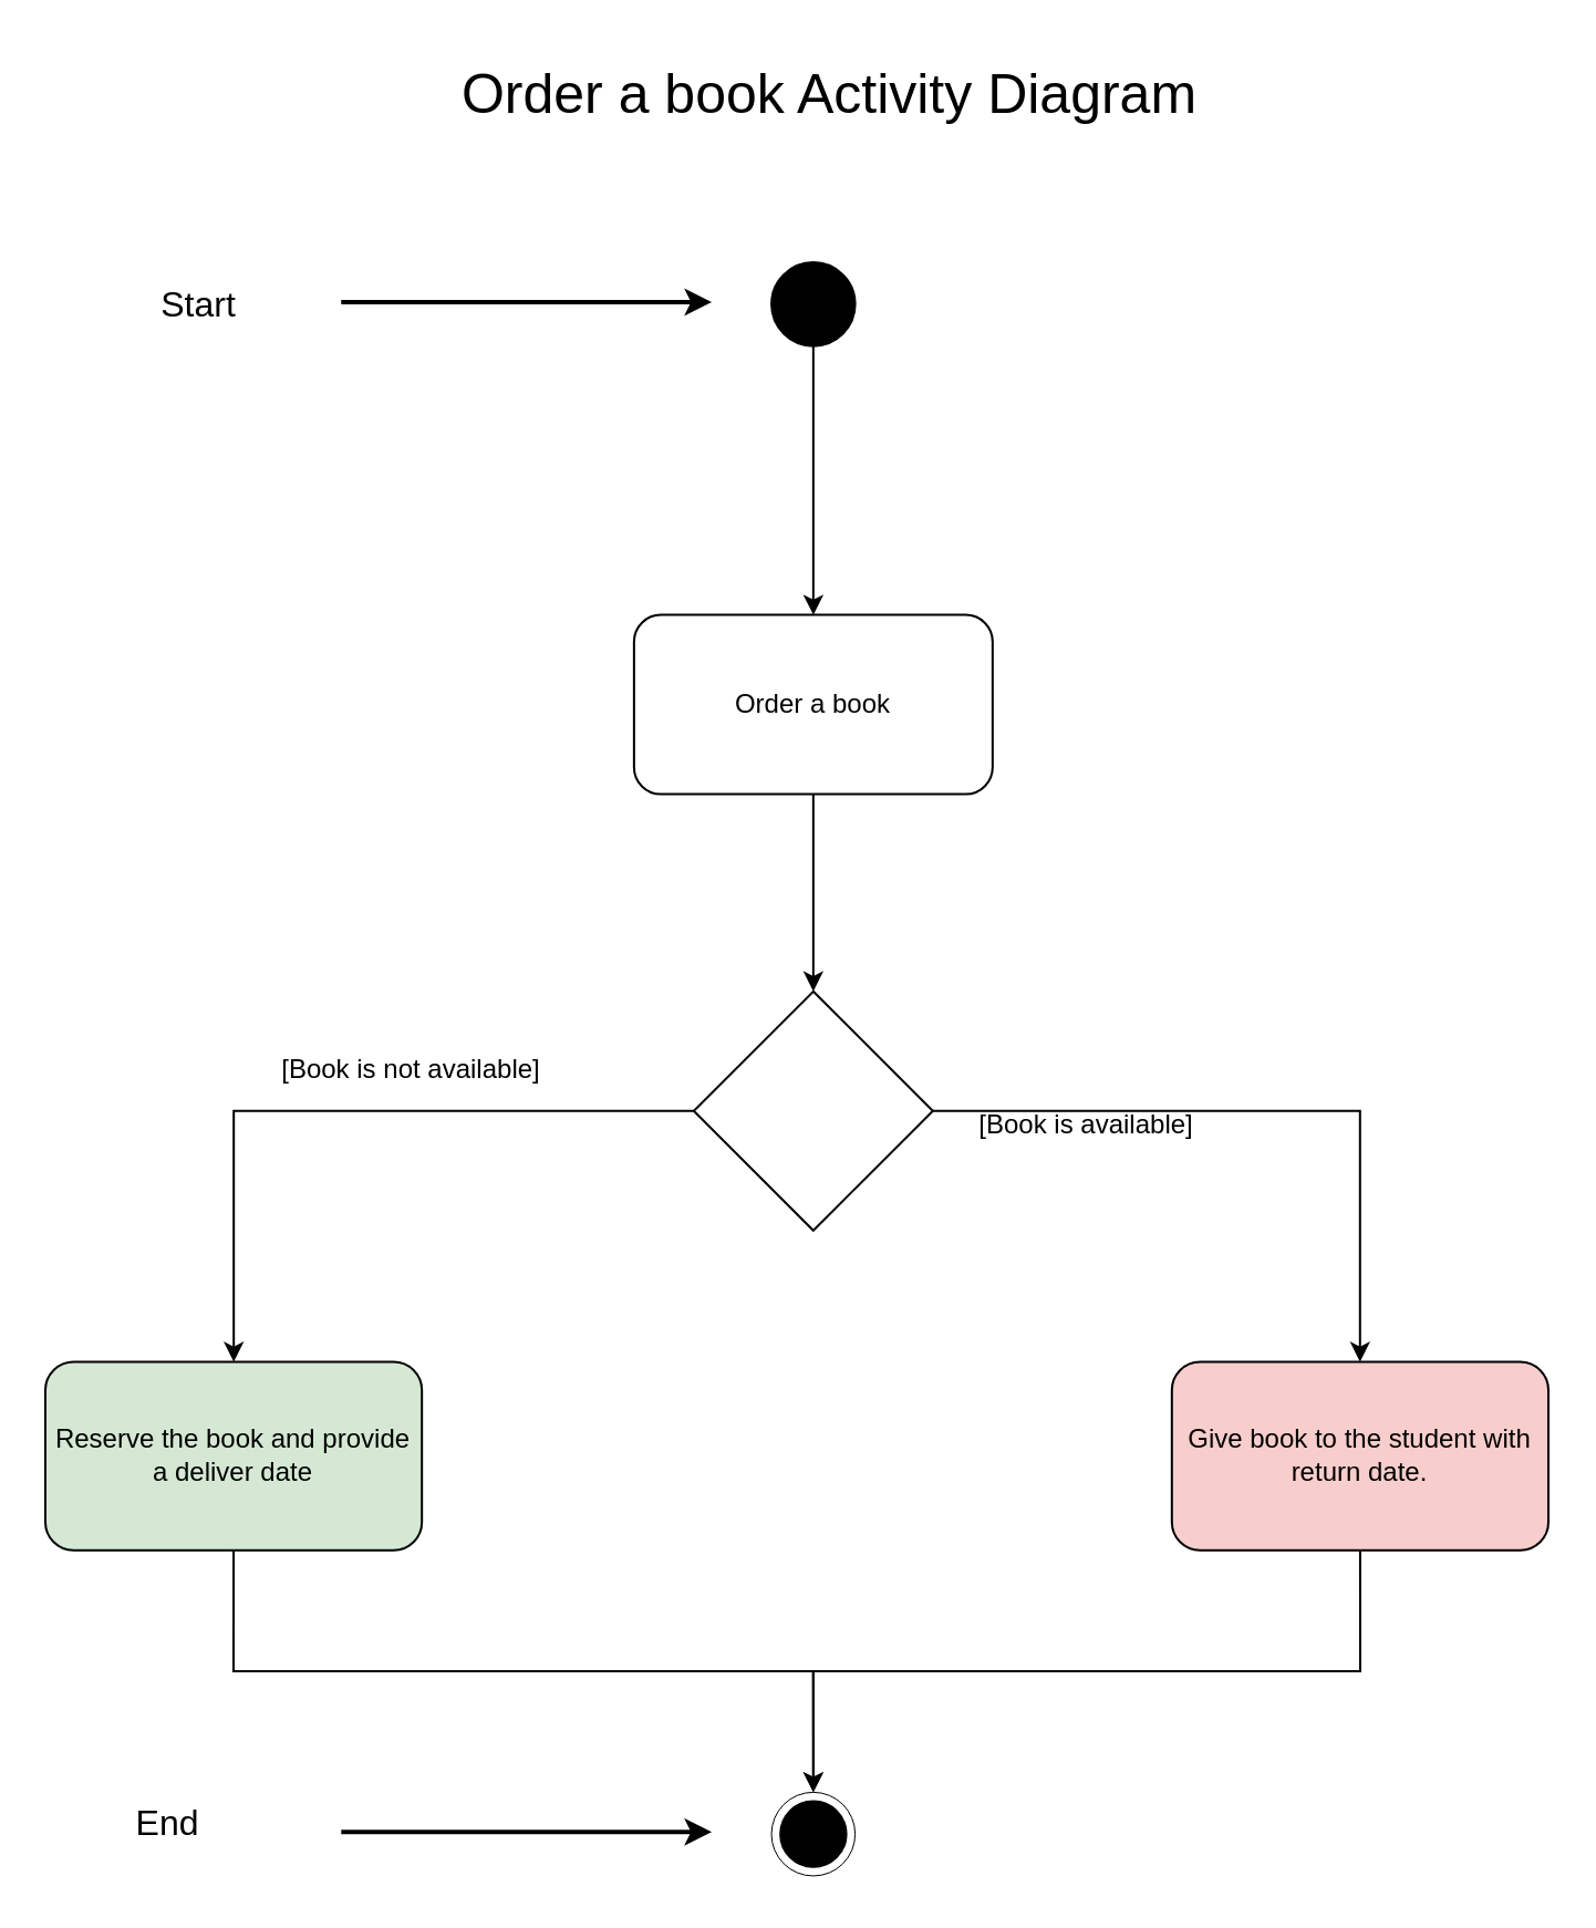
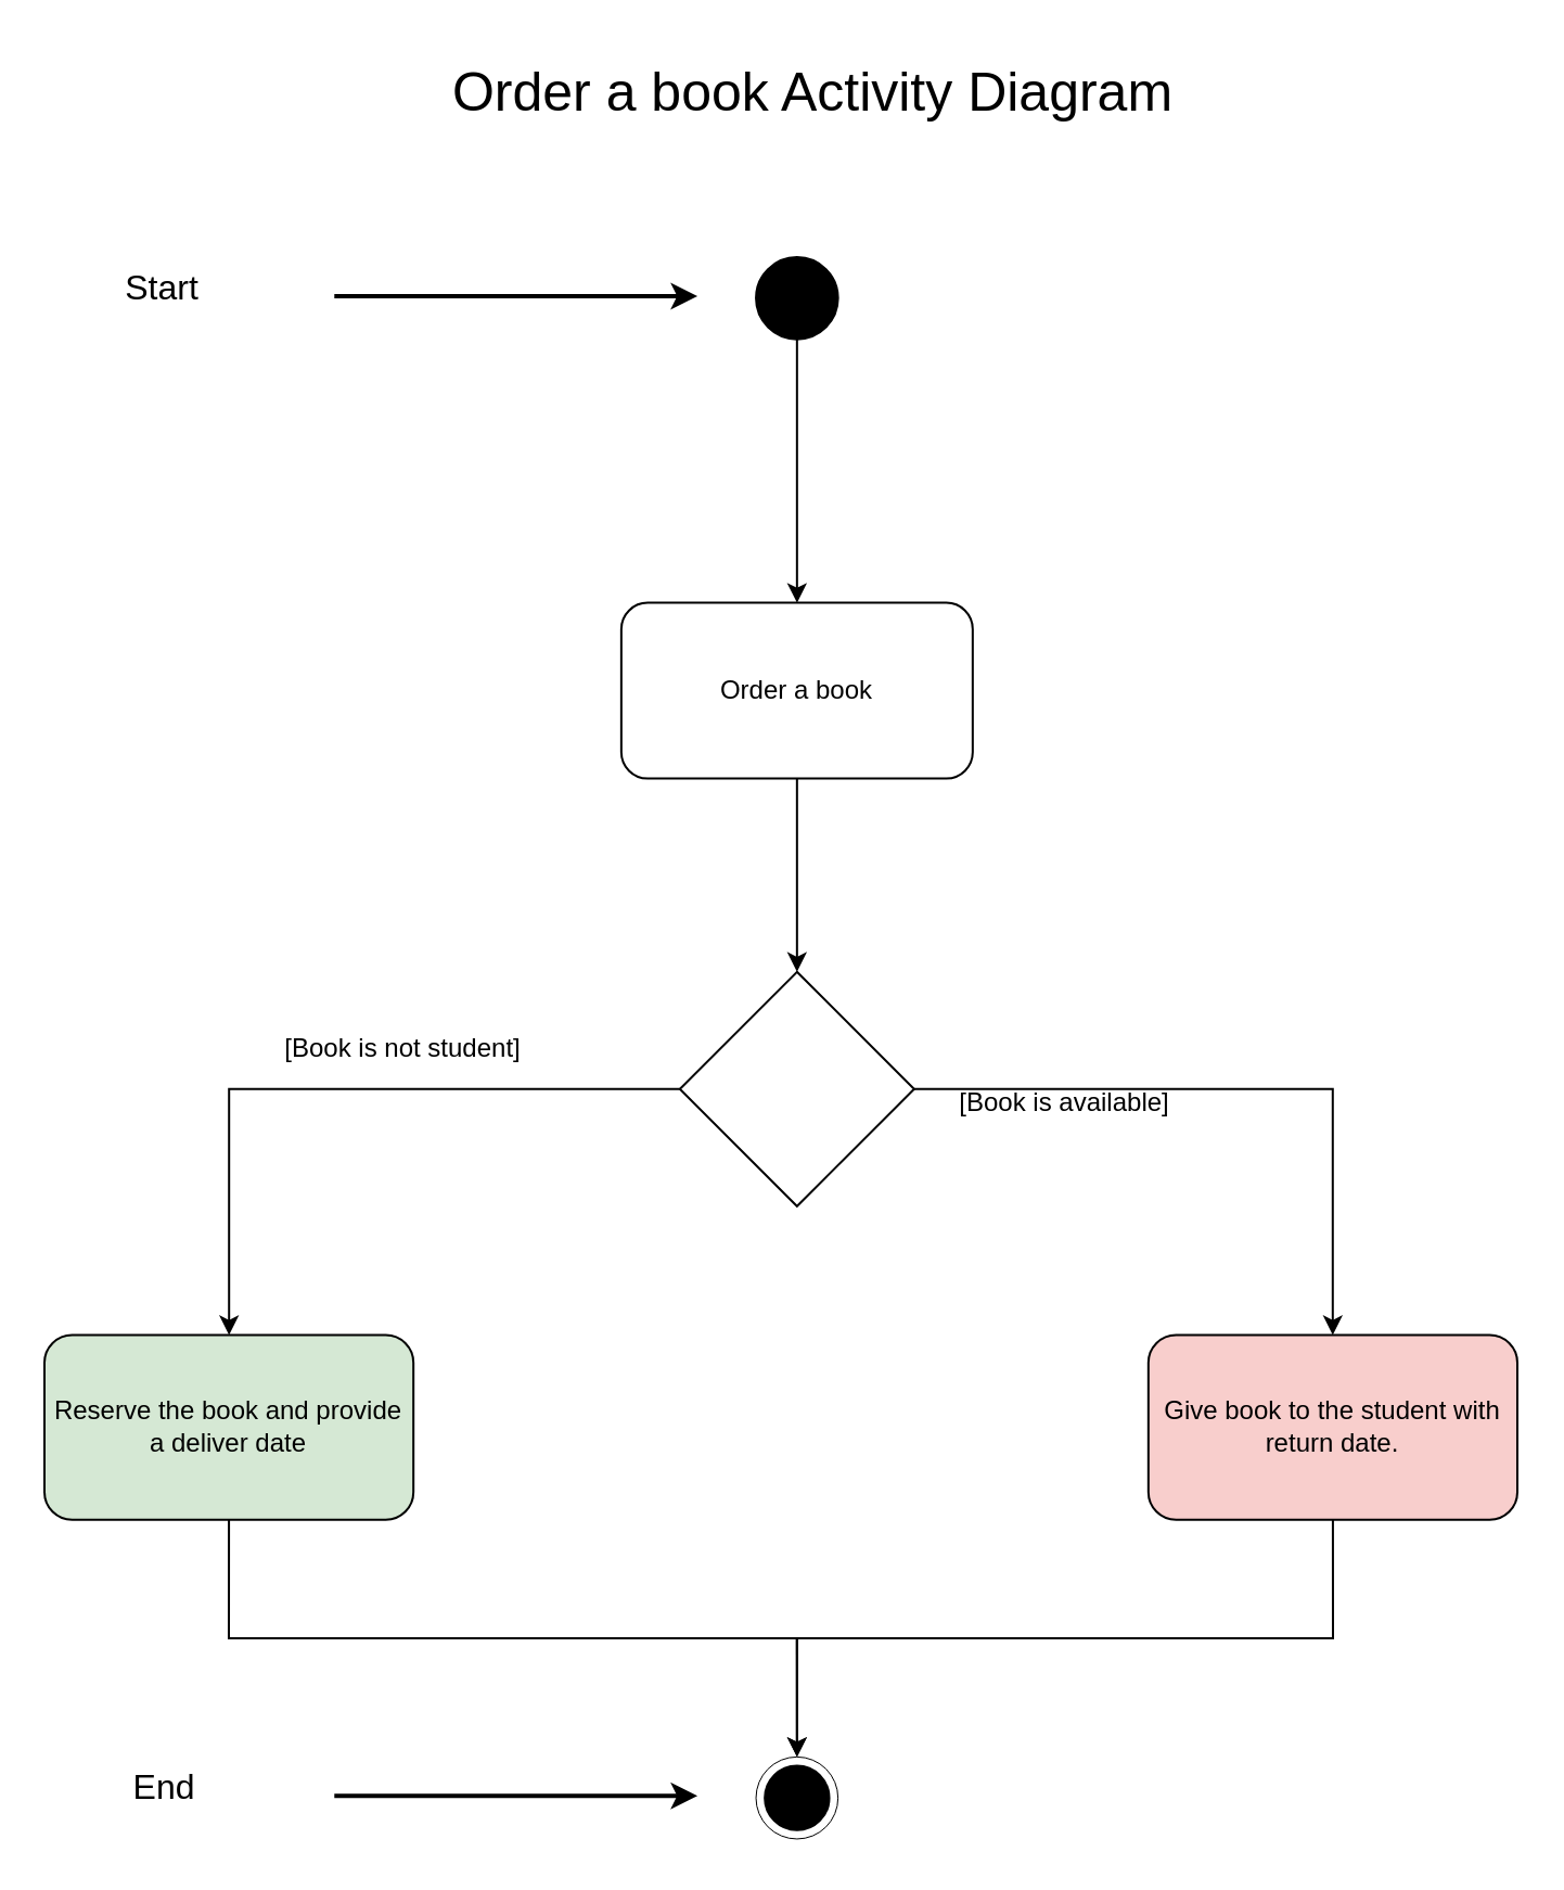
- <mxCell id="24" value="Start" style="text;html=1;align=center;verticalAlign=middle;resizable=0;points=[];autosize=1;strokeColor=none;fillColor=none;container=0;fontSize=16;" vertex="1" parent="22"><mxGeometry x="15" y="5" width="52" height="31" as="geometry" /></mxCell>
+ <mxCell id="24" value="Start" style="text;html=1;align=center;verticalAlign=middle;resizable=0;points=[];autosize=1;strokeColor=none;fillColor=none;container=0;fontSize=16;" vertex="1" parent="22"><mxGeometry width="52" height="31" as="geometry" /></mxCell>
- <mxCell id="12" value="[Book is not available]" style="text;html=1;align=center;verticalAlign=middle;resizable=0;points=[];autosize=1;strokeColor=none;fillColor=none;" vertex="1" parent="3"><mxGeometry x="97.193" y="354.351" width="135" height="26" as="geometry" /></mxCell>
+ <mxCell id="12" value="[Book is not student]" style="text;html=1;align=center;verticalAlign=middle;resizable=0;points=[];autosize=1;strokeColor=none;fillColor=none;" vertex="1" parent="3"><mxGeometry x="97.193" y="354.351" width="135" height="26" as="geometry" /></mxCell>
